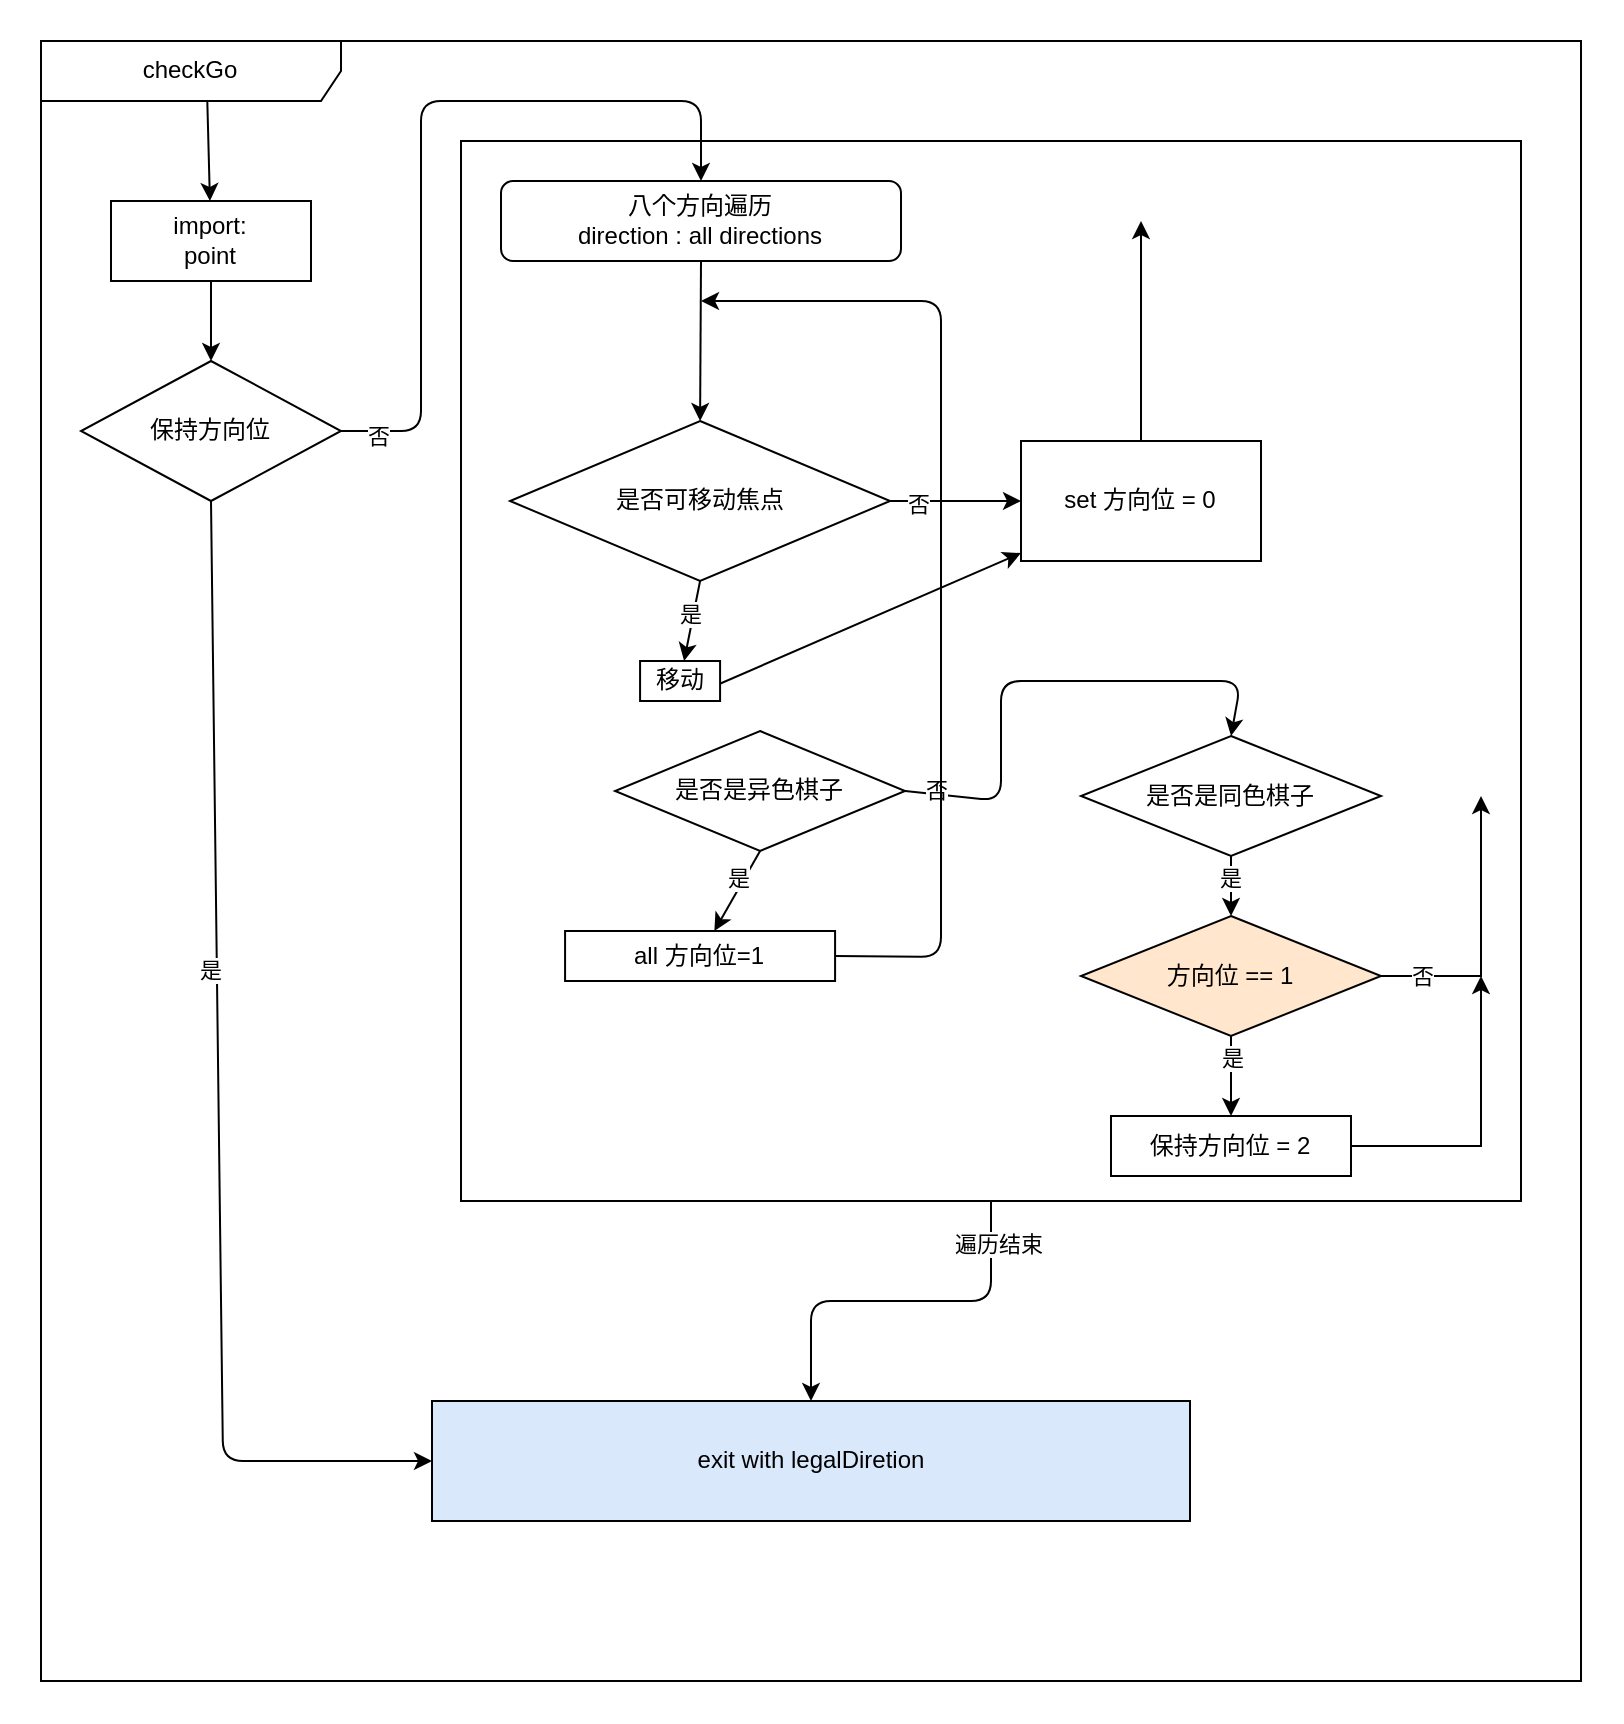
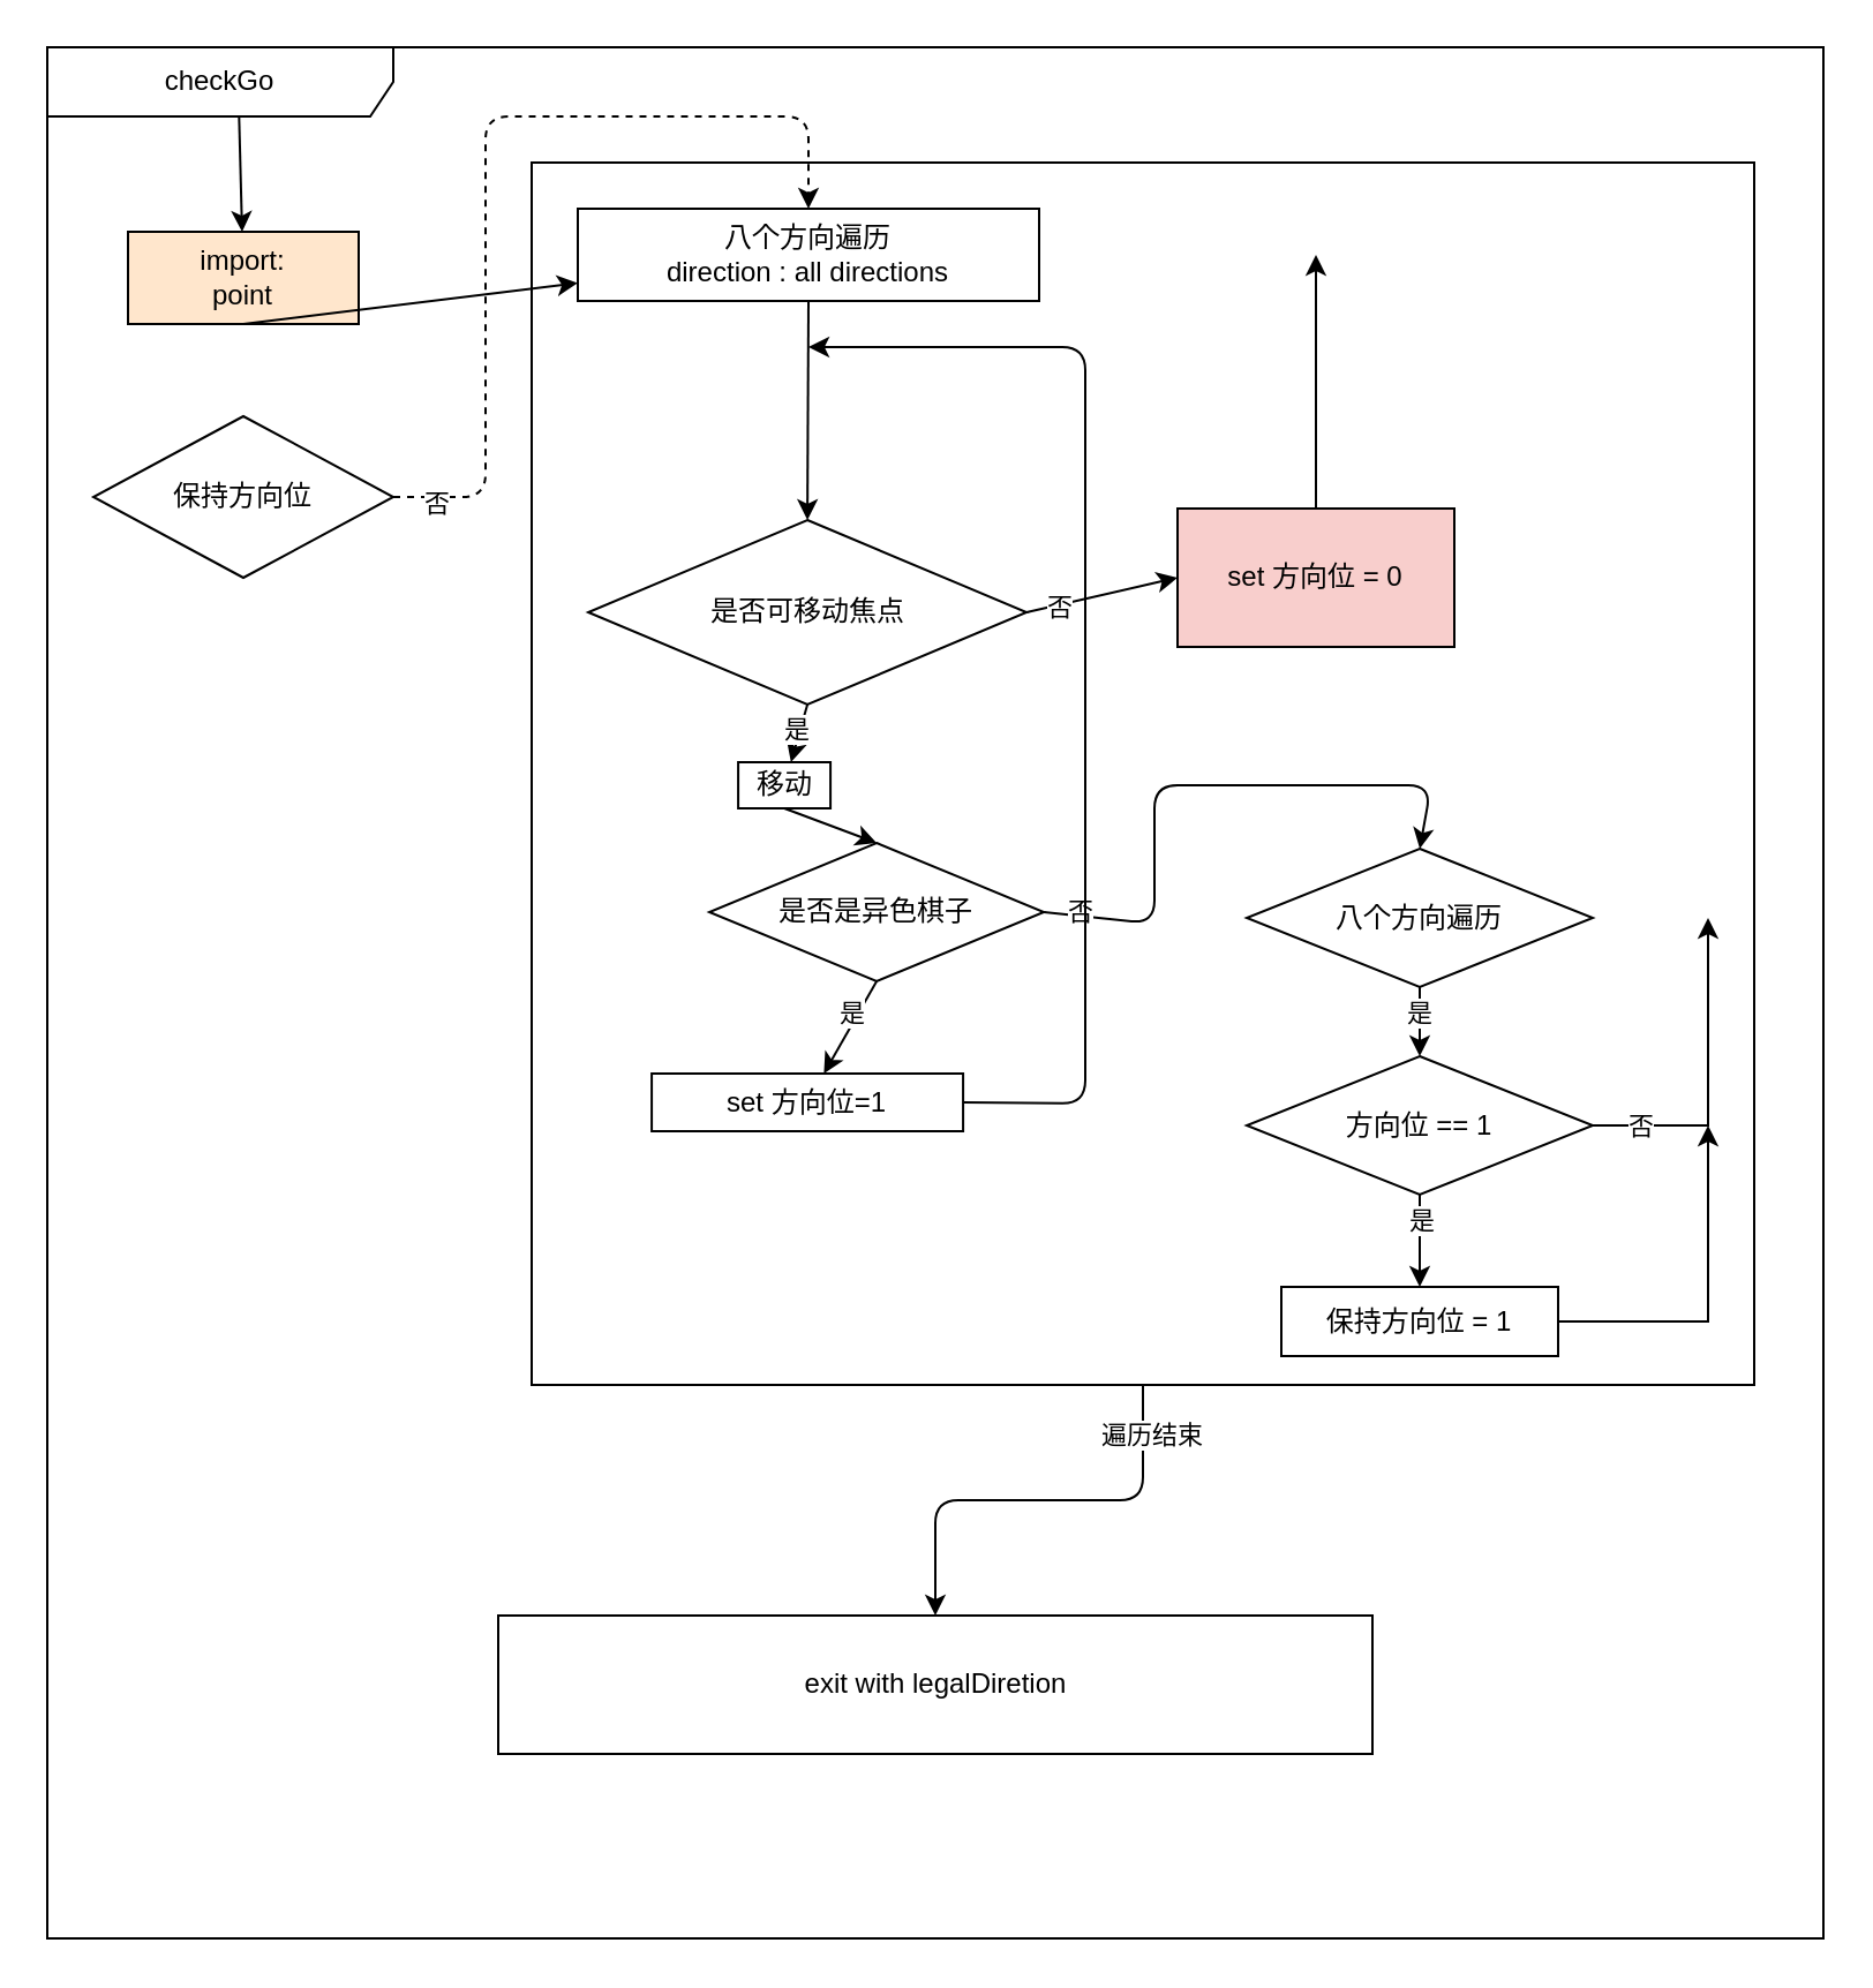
- <mxCell id="10" style="edgeStyle=none;html=1;exitX=1;exitY=0.5;exitDx=0;exitDy=0;entryX=0.5;entryY=0;entryDx=0;entryDy=0;" parent="2" source="12" target="15" edge="1"><mxGeometry relative="1" as="geometry"><Array as="points"><mxPoint x="190" y="195" /><mxPoint x="190" y="30" /><mxPoint x="330" y="30" /></Array></mxGeometry></mxCell>
+ <mxCell id="10" style="edgeStyle=none;html=1;exitX=1;exitY=0.5;exitDx=0;exitDy=0;entryX=0.5;entryY=0;entryDx=0;entryDy=0;dashed=1;" parent="2" source="12" target="15" edge="1"><mxGeometry relative="1" as="geometry"><Array as="points"><mxPoint x="190" y="195" /><mxPoint x="190" y="30" /><mxPoint x="330" y="30" /></Array></mxGeometry></mxCell>
- <mxCell id="15" value="八个方向遍历&lt;div&gt;direction : all directions&lt;/div&gt;" style="whiteSpace=wrap;html=1;rounded=1;" parent="2" vertex="1"><mxGeometry x="230" y="70" width="200" height="40" as="geometry" /></mxCell>
+ <mxCell id="15" value="八个方向遍历&lt;div&gt;direction : all directions&lt;/div&gt;" style="rounded=0;whiteSpace=wrap;html=1;" parent="2" vertex="1"><mxGeometry x="230" y="70" width="200" height="40" as="geometry" /></mxCell>
- <mxCell id="6" value="import:&lt;div&gt;point&lt;/div&gt;" style="rounded=0;whiteSpace=wrap;html=1;" parent="2" vertex="1"><mxGeometry x="35" y="80" width="100" height="40" as="geometry" /></mxCell>
+ <mxCell id="6" value="import:&lt;div&gt;point&lt;/div&gt;" style="rounded=0;whiteSpace=wrap;html=1;fillColor=#ffe6cc;" parent="2" vertex="1"><mxGeometry x="35" y="80" width="100" height="40" as="geometry" /></mxCell>
- <mxCell id="13" value="" style="endArrow=classic;html=1;exitX=0.5;exitY=1;exitDx=0;exitDy=0;entryX=0.5;entryY=0;entryDx=0;entryDy=0;" parent="2" source="6" target="12" edge="1"><mxGeometry width="50" height="50" relative="1" as="geometry"><mxPoint x="160" y="240" as="sourcePoint" /><mxPoint x="210" y="190" as="targetPoint" /></mxGeometry></mxCell>
+ <mxCell id="13" value="" style="endArrow=classic;html=1;exitX=0.5;exitY=1;exitDx=0;exitDy=0;" parent="2" source="6" target="15" edge="1"><mxGeometry width="50" height="50" relative="1" as="geometry"><mxPoint x="160" y="240" as="sourcePoint" /><mxPoint x="210" y="190" as="targetPoint" /></mxGeometry></mxCell>
- <mxCell id="25" value="是否可移动焦点" style="rhombus;whiteSpace=wrap;html=1;" parent="2" vertex="1"><mxGeometry x="234.54" y="190" width="190" height="80" as="geometry" /></mxCell>
+ <mxCell id="25" value="是否可移动焦点" style="rhombus;whiteSpace=wrap;html=1;" parent="2" vertex="1"><mxGeometry x="234.54" y="205" width="190" height="80" as="geometry" /></mxCell>
- <mxCell id="41" value="set 方向位 = 0" style="rounded=0;whiteSpace=wrap;html=1;" parent="2" vertex="1"><mxGeometry x="490" y="200" width="120" height="60" as="geometry" /></mxCell>
+ <mxCell id="41" value="set 方向位 = 0" style="rounded=0;whiteSpace=wrap;html=1;fillColor=#f8cecc;" parent="2" vertex="1"><mxGeometry x="490" y="200" width="120" height="60" as="geometry" /></mxCell>
- <mxCell id="28" style="edgeStyle=none;html=1;exitX=0.5;exitY=1;exitDx=0;exitDy=0;" parent="2" source="29" target="41" edge="1"><mxGeometry relative="1" as="geometry" /></mxCell>
+ <mxCell id="28" style="edgeStyle=none;html=1;exitX=0.5;exitY=1;exitDx=0;exitDy=0;entryX=0.5;entryY=0;entryDx=0;entryDy=0;" parent="2" source="29" target="20" edge="1"><mxGeometry relative="1" as="geometry" /></mxCell>
- <mxCell id="32" value="是否是同色棋子" style="rhombus;whiteSpace=wrap;html=1;" parent="2" vertex="1"><mxGeometry x="520" y="347.5" width="150" height="60" as="geometry" /></mxCell>
+ <mxCell id="32" value="八个方向遍历" style="rhombus;whiteSpace=wrap;html=1;" parent="2" vertex="1"><mxGeometry x="520" y="347.5" width="150" height="60" as="geometry" /></mxCell>
- <mxCell id="22" value="all 方向位=1" style="rounded=0;whiteSpace=wrap;html=1;" parent="2" vertex="1"><mxGeometry x="262.04" y="445" width="135" height="25" as="geometry" /></mxCell>
+ <mxCell id="22" value="set 方向位=1" style="rounded=0;whiteSpace=wrap;html=1;" parent="2" vertex="1"><mxGeometry x="262.04" y="445" width="135" height="25" as="geometry" /></mxCell>
- <mxCell id="37" value="方向位 == 1" style="rhombus;whiteSpace=wrap;html=1;fillColor=#ffe6cc;" parent="2" vertex="1"><mxGeometry x="520" y="437.5" width="150" height="60" as="geometry" /></mxCell>
+ <mxCell id="37" value="方向位 == 1" style="rhombus;whiteSpace=wrap;html=1;" parent="2" vertex="1"><mxGeometry x="520" y="437.5" width="150" height="60" as="geometry" /></mxCell>
- <mxCell id="8" style="edgeStyle=none;html=1;exitX=0.5;exitY=1;exitDx=0;exitDy=0;entryX=0;entryY=0.5;entryDx=0;entryDy=0;" parent="2" source="12" target="42" edge="1"><mxGeometry relative="1" as="geometry"><mxPoint x="85" y="680" as="targetPoint" /><Array as="points"><mxPoint x="91" y="710" /></Array></mxGeometry></mxCell>
- <mxCell id="9" value="是" style="edgeLabel;html=1;align=center;verticalAlign=middle;resizable=0;points=[];" parent="8" vertex="1" connectable="0"><mxGeometry x="-0.198" y="-3" relative="1" as="geometry"><mxPoint as="offset" /></mxGeometry></mxCell>
- <mxCell id="39" value="保持方向位 = 2" style="rounded=0;whiteSpace=wrap;html=1;" parent="2" vertex="1"><mxGeometry x="535" y="537.5" width="120" height="30" as="geometry" /></mxCell>
+ <mxCell id="39" value="保持方向位 = 1" style="rounded=0;whiteSpace=wrap;html=1;" parent="2" vertex="1"><mxGeometry x="535" y="537.5" width="120" height="30" as="geometry" /></mxCell>
- <mxCell id="42" value="exit with legalDiretion" style="rounded=0;whiteSpace=wrap;html=1;fillColor=#dae8fc;" parent="2" vertex="1"><mxGeometry x="195.5" y="680" width="379" height="60" as="geometry" /></mxCell>
+ <mxCell id="42" value="exit with legalDiretion" style="rounded=0;whiteSpace=wrap;html=1;" parent="2" vertex="1"><mxGeometry x="195.5" y="680" width="379" height="60" as="geometry" /></mxCell>
